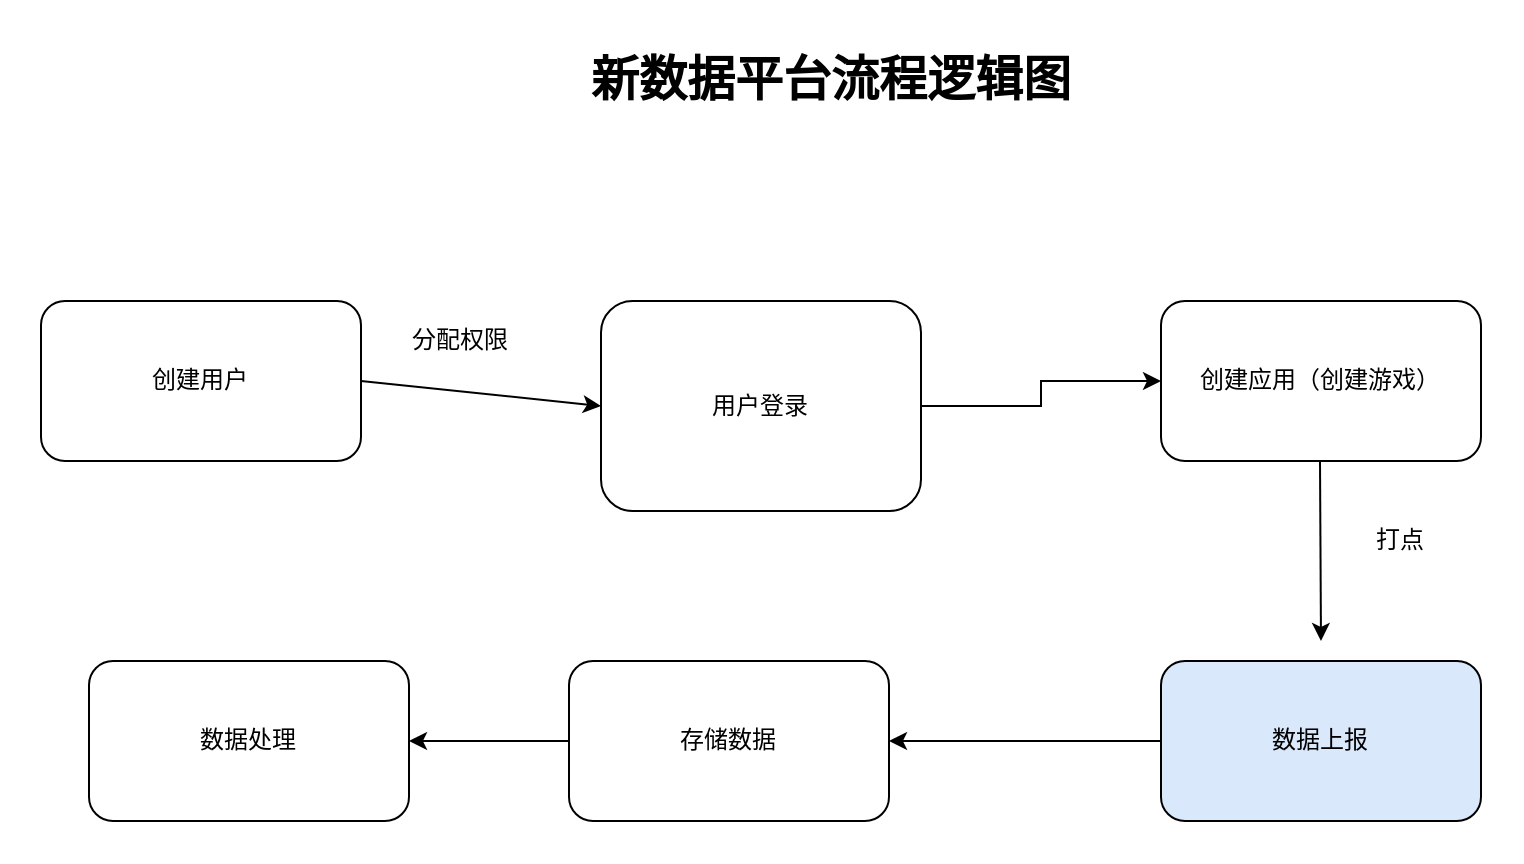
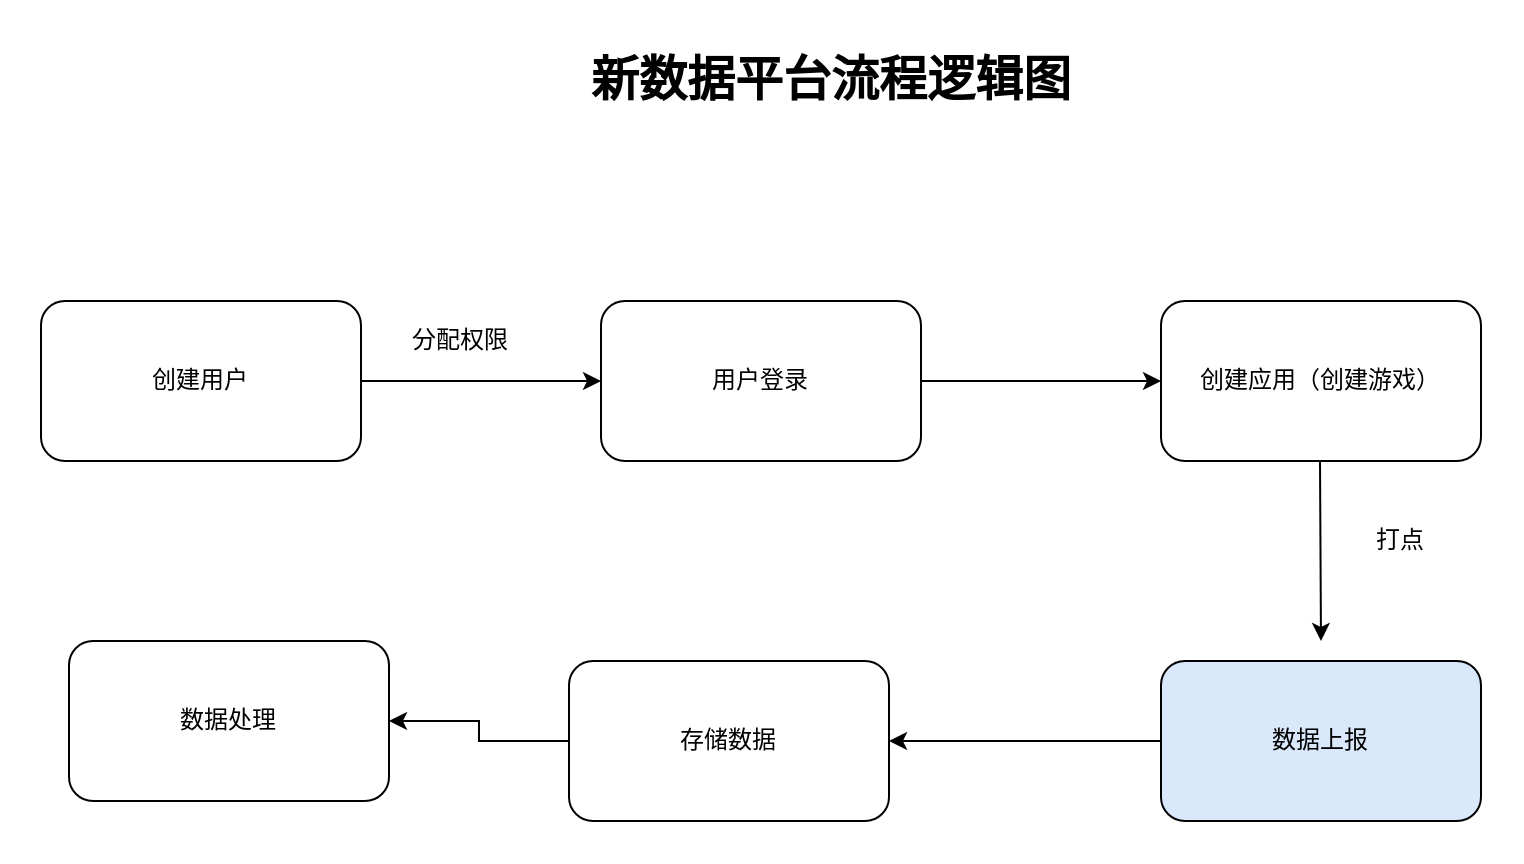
- <mxCell id="5" value="用户登录" style="rounded=1;whiteSpace=wrap;html=1;" vertex="1" parent="1"><mxGeometry x="300" y="150" width="160" height="105" as="geometry" /></mxCell>
+ <mxCell id="5" value="用户登录" style="rounded=1;whiteSpace=wrap;html=1;" vertex="1" parent="1"><mxGeometry x="300" y="150" width="160" height="80" as="geometry" /></mxCell>
- <mxCell id="15" value="数据处理" style="rounded=1;whiteSpace=wrap;html=1;" vertex="1" parent="1"><mxGeometry x="44" y="330" width="160" height="80" as="geometry" /></mxCell>
+ <mxCell id="15" value="数据处理" style="rounded=1;whiteSpace=wrap;html=1;" vertex="1" parent="1"><mxGeometry x="34" y="320" width="160" height="80" as="geometry" /></mxCell>
